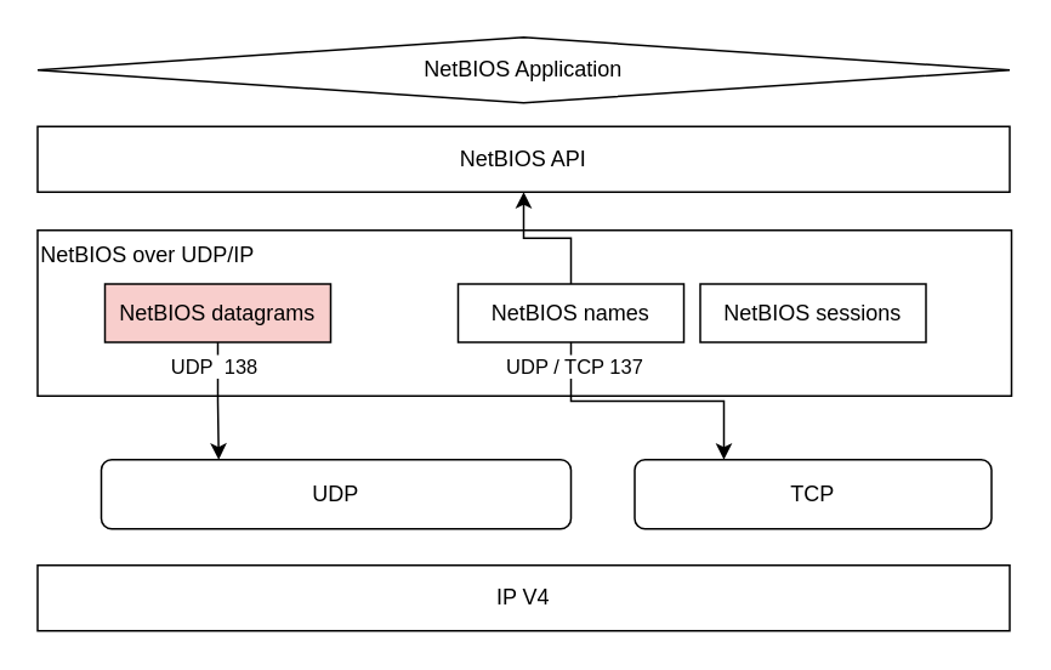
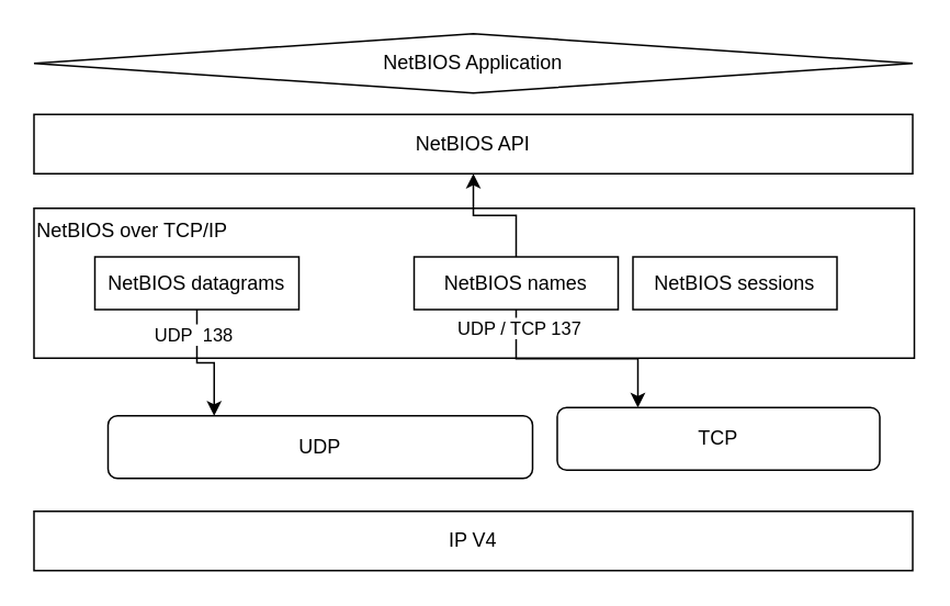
- <mxCell id="4" value="NetBIOS over UDP/IP" style="rounded=0;whiteSpace=wrap;html=1;align=left;verticalAlign=top;" vertex="1" parent="1"><mxGeometry x="20" y="126" width="535" height="91" as="geometry" /></mxCell>
+ <mxCell id="4" value="NetBIOS over TCP/IP" style="rounded=0;whiteSpace=wrap;html=1;align=left;verticalAlign=top;" vertex="1" parent="1"><mxGeometry x="20" y="126" width="535" height="91" as="geometry" /></mxCell>
- <mxCell id="12" value="&lt;font style=&quot;vertical-align: inherit;&quot;&gt;&lt;font style=&quot;vertical-align: inherit;&quot;&gt;NetBIOS datagrams&lt;/font&gt;&lt;/font&gt;" style="rounded=0;whiteSpace=wrap;html=1;fillColor=#f8cecc;" vertex="1" parent="1"><mxGeometry x="57" y="155.5" width="124" height="32" as="geometry" /></mxCell>
+ <mxCell id="12" value="&lt;font style=&quot;vertical-align: inherit;&quot;&gt;&lt;font style=&quot;vertical-align: inherit;&quot;&gt;NetBIOS datagrams&lt;/font&gt;&lt;/font&gt;" style="rounded=0;whiteSpace=wrap;html=1;" vertex="1" parent="1"><mxGeometry x="57" y="155.5" width="124" height="32" as="geometry" /></mxCell>
- <mxCell id="5" value="UDP" style="rounded=1;whiteSpace=wrap;html=1;" vertex="1" parent="1"><mxGeometry x="55" y="252" width="258" height="38" as="geometry" /></mxCell>
+ <mxCell id="5" value="UDP" style="rounded=1;whiteSpace=wrap;html=1;" vertex="1" parent="1"><mxGeometry x="65" y="252" width="258" height="38" as="geometry" /></mxCell>
- <mxCell id="13" value="TCP" style="rounded=1;whiteSpace=wrap;html=1;" vertex="1" parent="1"><mxGeometry x="348" y="252" width="196" height="38" as="geometry" /></mxCell>
+ <mxCell id="13" value="TCP" style="rounded=1;whiteSpace=wrap;html=1;" vertex="1" parent="1"><mxGeometry x="338" y="247" width="196" height="38" as="geometry" /></mxCell>
